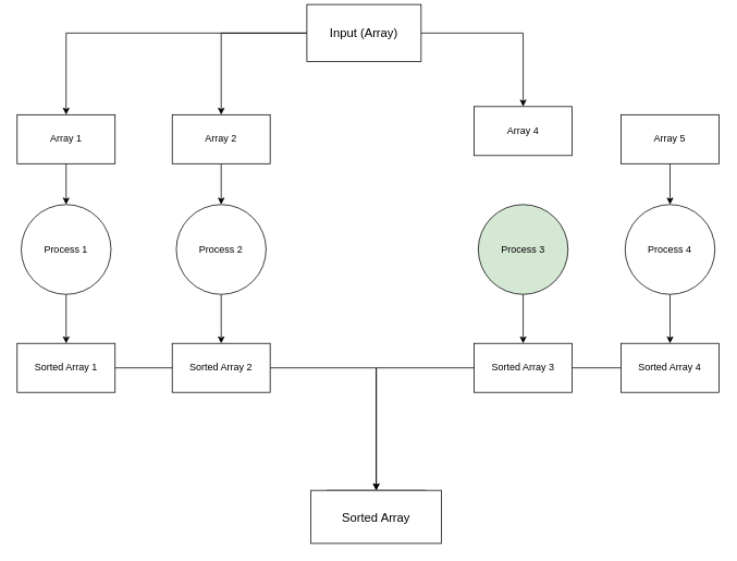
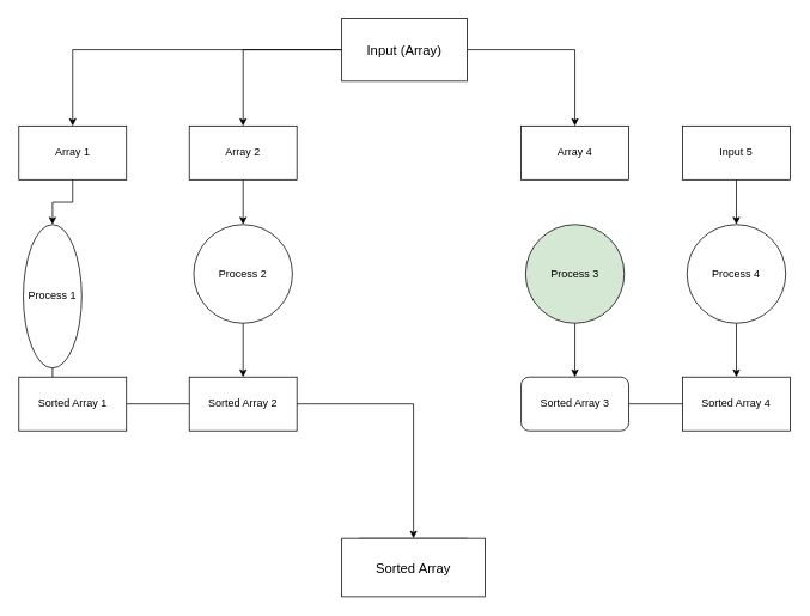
- <mxCell id="5" value="&lt;font style=&quot;font-size: 15px;&quot;&gt;Input (Array)&lt;/font&gt;" style="rounded=0;whiteSpace=wrap;html=1;" parent="1" vertex="1"><mxGeometry x="375" y="5" width="140" height="70" as="geometry" /></mxCell>
+ <mxCell id="5" value="&lt;font style=&quot;font-size: 15px;&quot;&gt;Input (Array)&lt;/font&gt;" style="rounded=0;whiteSpace=wrap;html=1;" parent="1" vertex="1"><mxGeometry x="380" y="20" width="140" height="70" as="geometry" /></mxCell>
- <mxCell id="10" value="Array 4" style="rounded=0;whiteSpace=wrap;html=1;" parent="1" vertex="1"><mxGeometry x="580" y="130" width="120" height="60" as="geometry" /></mxCell>
+ <mxCell id="10" value="Array 4" style="rounded=0;whiteSpace=wrap;html=1;" parent="1" vertex="1"><mxGeometry x="580" y="140" width="120" height="60" as="geometry" /></mxCell>
- <mxCell id="12" value="Array 5" style="rounded=0;whiteSpace=wrap;html=1;" parent="1" vertex="1"><mxGeometry x="760" y="140" width="120" height="60" as="geometry" /></mxCell>
+ <mxCell id="12" value="Input 5" style="rounded=0;whiteSpace=wrap;html=1;" parent="1" vertex="1"><mxGeometry x="760" y="140" width="120" height="60" as="geometry" /></mxCell>
- <mxCell id="14" value="Process 1" style="ellipse;whiteSpace=wrap;html=1;aspect=fixed;" parent="1" vertex="1"><mxGeometry x="25" y="250" width="110" height="110" as="geometry" /></mxCell>
+ <mxCell id="14" value="Process 1" style="ellipse;whiteSpace=wrap;html=1;aspect=fixed;" parent="1" vertex="1"><mxGeometry x="25" y="250" width="65" height="160" as="geometry" /></mxCell>
- <mxCell id="24" value="" style="edgeStyle=orthogonalEdgeStyle;rounded=0;orthogonalLoop=1;jettySize=auto;html=1;" parent="1" source="26" target="30" edge="1"><mxGeometry relative="1" as="geometry" /></mxCell>
- <mxCell id="26" value="Sorted Array 3" style="whiteSpace=wrap;html=1;" parent="1" vertex="1"><mxGeometry x="580" y="420" width="120" height="60" as="geometry" /></mxCell>
+ <mxCell id="26" value="Sorted Array 3" style="whiteSpace=wrap;html=1;rounded=1;" parent="1" vertex="1"><mxGeometry x="580" y="420" width="120" height="60" as="geometry" /></mxCell>
